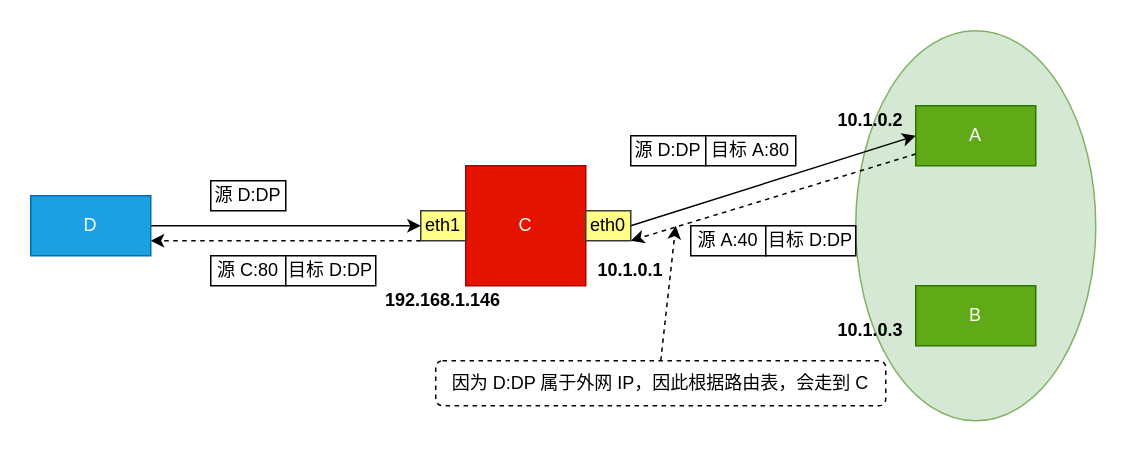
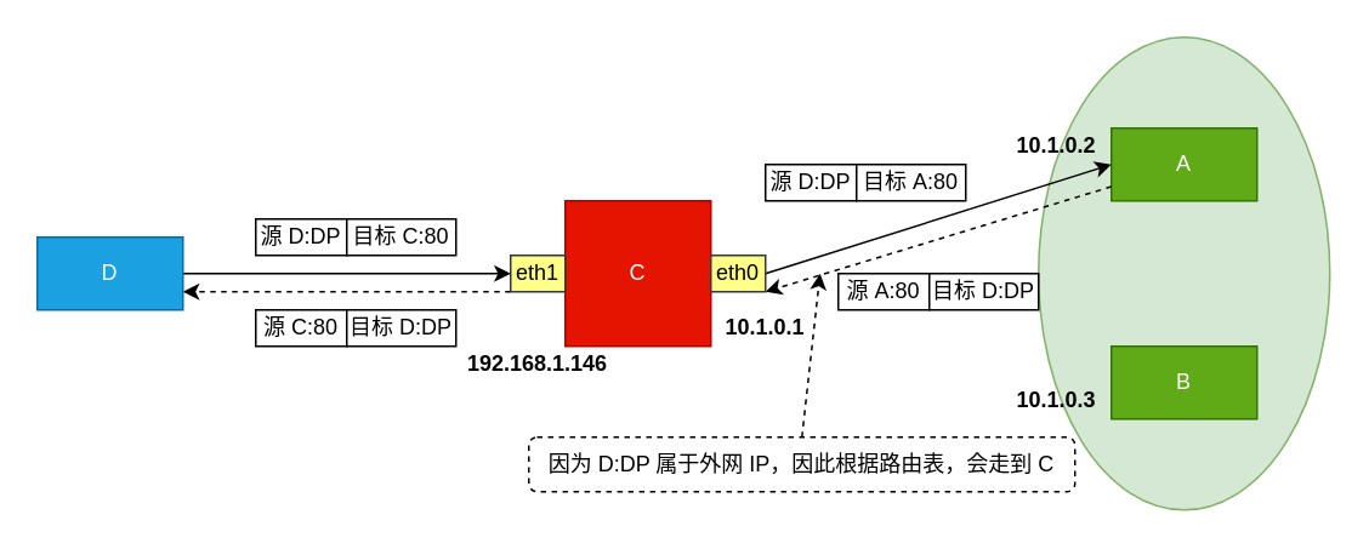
+ <mxCell id="17" value="目标 C:80" style="rounded=0;whiteSpace=wrap;html=1;" vertex="1" parent="1"><mxGeometry x="190" y="120" width="60" height="20" as="geometry" /></mxCell>
- <mxCell id="21" value="源 A:40" style="rounded=0;whiteSpace=wrap;html=1;" vertex="1" parent="1"><mxGeometry x="460" y="150" width="50" height="20" as="geometry" /></mxCell>
+ <mxCell id="21" value="源 A:80" style="rounded=0;whiteSpace=wrap;html=1;" vertex="1" parent="1"><mxGeometry x="460" y="150" width="50" height="20" as="geometry" /></mxCell>
